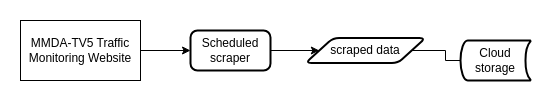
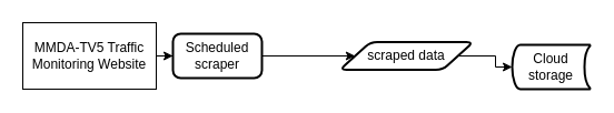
- <mxCell id="5" value="Scheduled scraper" style="rounded=1;whiteSpace=wrap;html=1;absoluteArcSize=1;arcSize=14;strokeWidth=2;" vertex="1" parent="1"><mxGeometry x="190" y="30" width="80" height="40" as="geometry" /></mxCell>
+ <mxCell id="5" value="Scheduled scraper" style="rounded=1;whiteSpace=wrap;html=1;absoluteArcSize=1;arcSize=14;strokeWidth=2;" vertex="1" parent="1"><mxGeometry x="155" y="30" width="80" height="40" as="geometry" /></mxCell>
- <mxCell id="6" style="edgeStyle=orthogonalEdgeStyle;rounded=0;orthogonalLoop=1;jettySize=auto;html=1;exitX=1;exitY=0.5;exitDx=0;exitDy=0;entryX=0;entryY=0.5;entryDx=0;entryDy=0;entryPerimeter=0;endArrow=none;" edge="1" parent="1" source="7" target="8"><mxGeometry relative="1" as="geometry"><mxPoint x="460" y="50" as="targetPoint" /></mxGeometry></mxCell>
+ <mxCell id="6" style="edgeStyle=orthogonalEdgeStyle;rounded=0;orthogonalLoop=1;jettySize=auto;html=1;exitX=1;exitY=0.5;exitDx=0;exitDy=0;entryX=0;entryY=0.5;entryDx=0;entryDy=0;entryPerimeter=0;" edge="1" parent="1" source="7" target="8"><mxGeometry relative="1" as="geometry"><mxPoint x="460" y="50" as="targetPoint" /></mxGeometry></mxCell>
